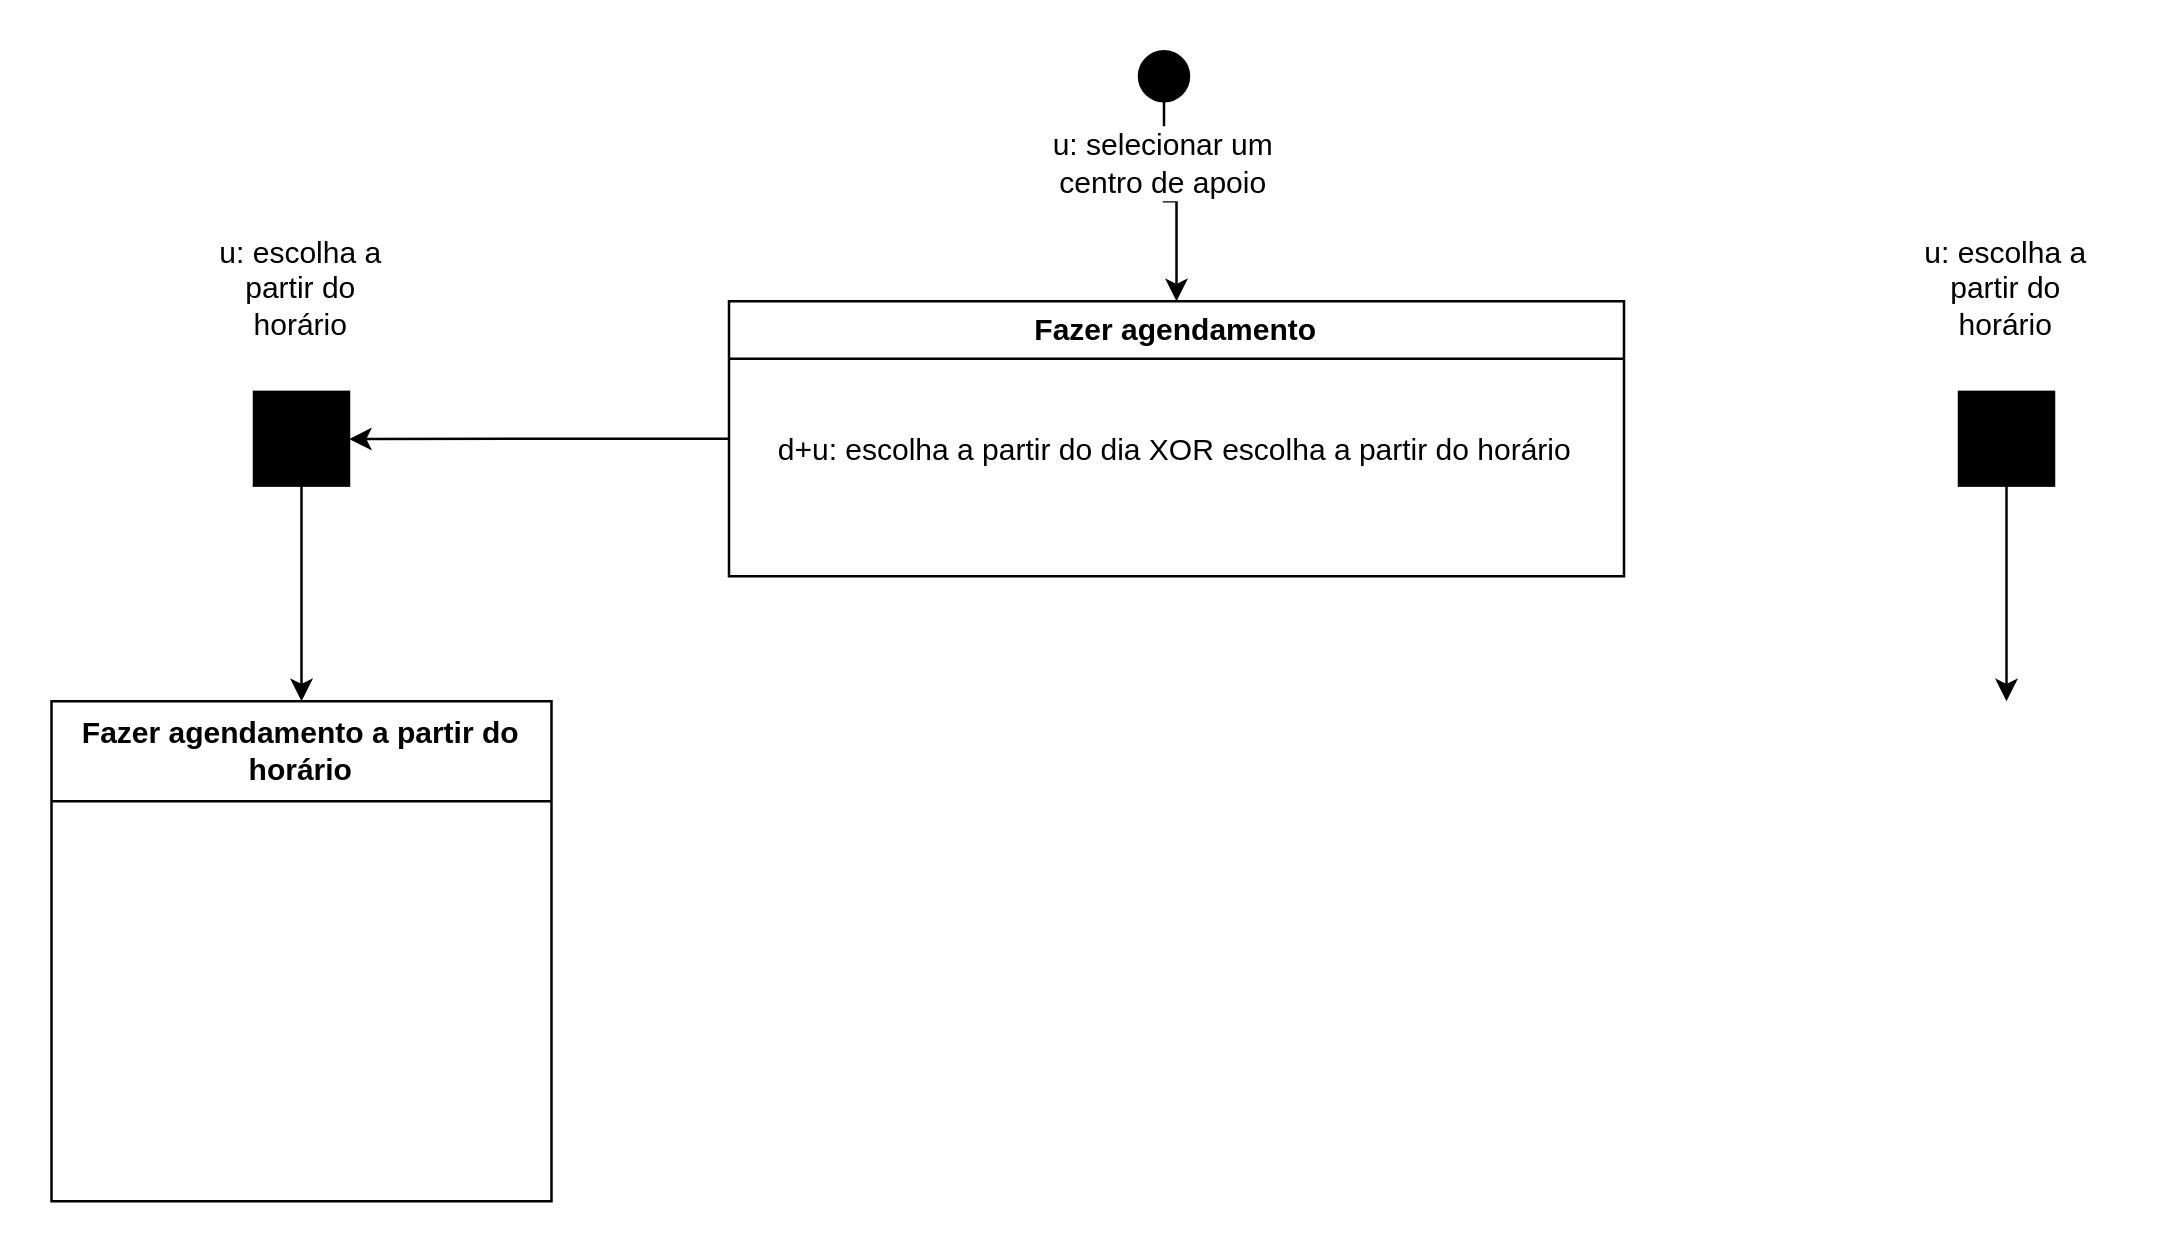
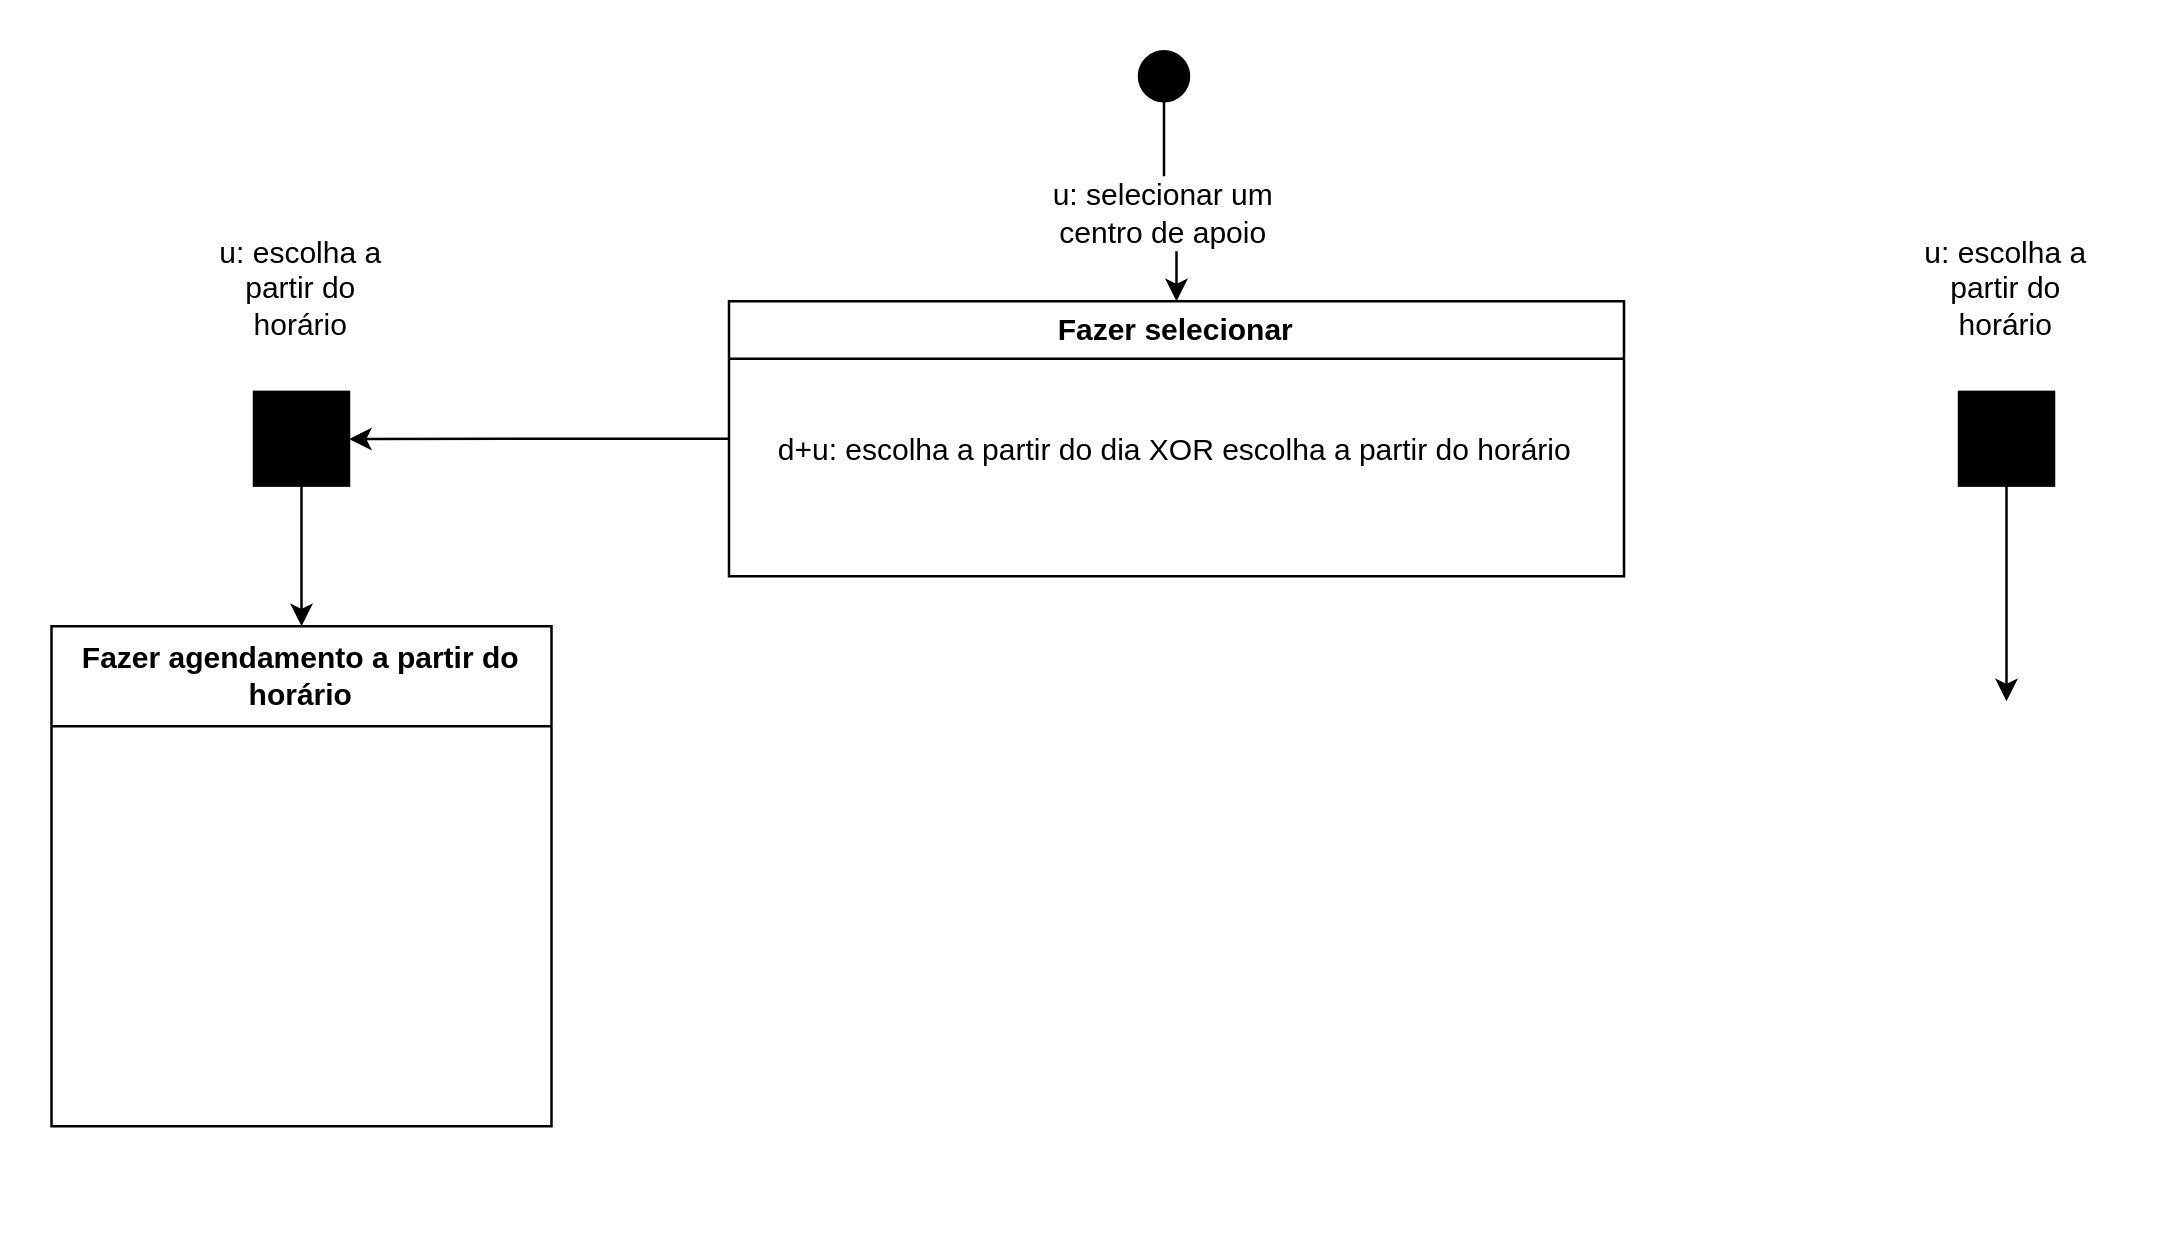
- <mxCell id="7" value="u: selecionar um centro de apoio" style="text;html=1;align=center;verticalAlign=middle;whiteSpace=wrap;rounded=0;fillColor=default;" vertex="1" parent="1"><mxGeometry x="407" y="50" width="116" height="30" as="geometry" /></mxCell>
+ <mxCell id="7" value="u: selecionar um centro de apoio" style="text;html=1;align=center;verticalAlign=middle;whiteSpace=wrap;rounded=0;fillColor=default;" vertex="1" parent="1"><mxGeometry x="407" y="70" width="116" height="30" as="geometry" /></mxCell>
- <mxCell id="3" value="Fazer agendamento" style="swimlane;whiteSpace=wrap;html=1;" vertex="1" parent="1"><mxGeometry x="291" y="120" width="358" height="110" as="geometry" /></mxCell>
+ <mxCell id="3" value="Fazer selecionar" style="swimlane;whiteSpace=wrap;html=1;" vertex="1" parent="1"><mxGeometry x="291" y="120" width="358" height="110" as="geometry" /></mxCell>
- <mxCell id="11" value="Fazer agendamento a partir do horário" style="swimlane;whiteSpace=wrap;html=1;startSize=40;" vertex="1" parent="1"><mxGeometry x="20" y="280" width="200" height="200" as="geometry" /></mxCell>
+ <mxCell id="11" value="Fazer agendamento a partir do horário" style="swimlane;whiteSpace=wrap;html=1;startSize=40;" vertex="1" parent="1"><mxGeometry x="20" y="250" width="200" height="200" as="geometry" /></mxCell>
